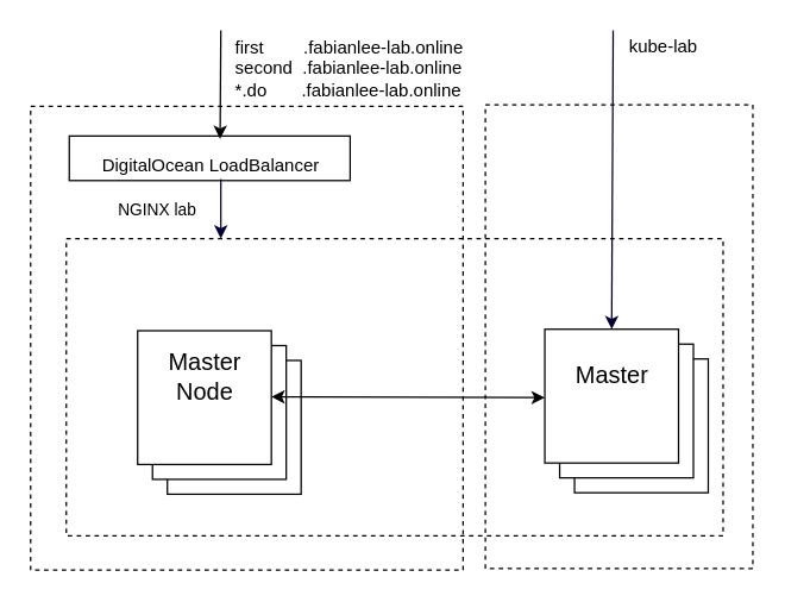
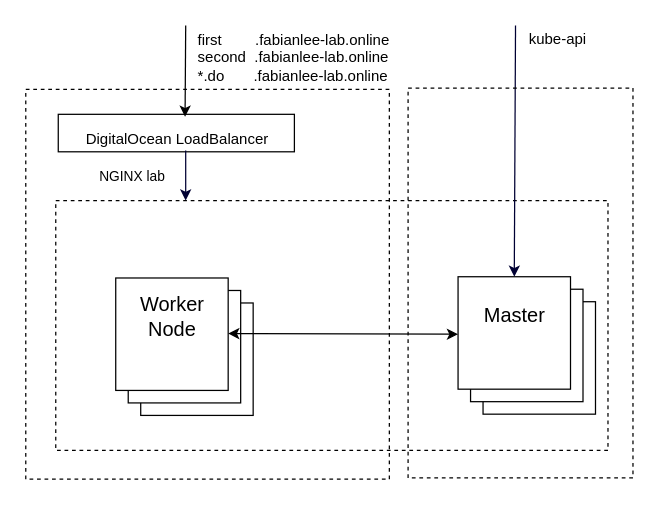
- <mxCell id="10" value="kube-lab" style="text;html=1;align=left;verticalAlign=middle;resizable=0;points=[];autosize=1;strokeColor=none;" parent="1" vertex="1"><mxGeometry x="421" y="21" width="60" height="20" as="geometry" /></mxCell>
+ <mxCell id="10" value="kube-api" style="text;html=1;align=left;verticalAlign=middle;resizable=0;points=[];autosize=1;strokeColor=none;" parent="1" vertex="1"><mxGeometry x="421" y="21" width="60" height="20" as="geometry" /></mxCell>
- <mxCell id="9" value="&lt;div&gt;Master&lt;/div&gt;&lt;div&gt;Node&lt;/div&gt;" style="text;html=1;align=center;verticalAlign=middle;resizable=0;points=[];autosize=1;strokeColor=none;fontSize=16;" parent="1" vertex="1"><mxGeometry x="102" y="233" width="70" height="40" as="geometry" /></mxCell>
+ <mxCell id="9" value="&lt;div&gt;Worker&lt;/div&gt;&lt;div&gt;Node&lt;/div&gt;" style="text;html=1;align=center;verticalAlign=middle;resizable=0;points=[];autosize=1;strokeColor=none;fontSize=16;" parent="1" vertex="1"><mxGeometry x="102" y="233" width="70" height="40" as="geometry" /></mxCell>
